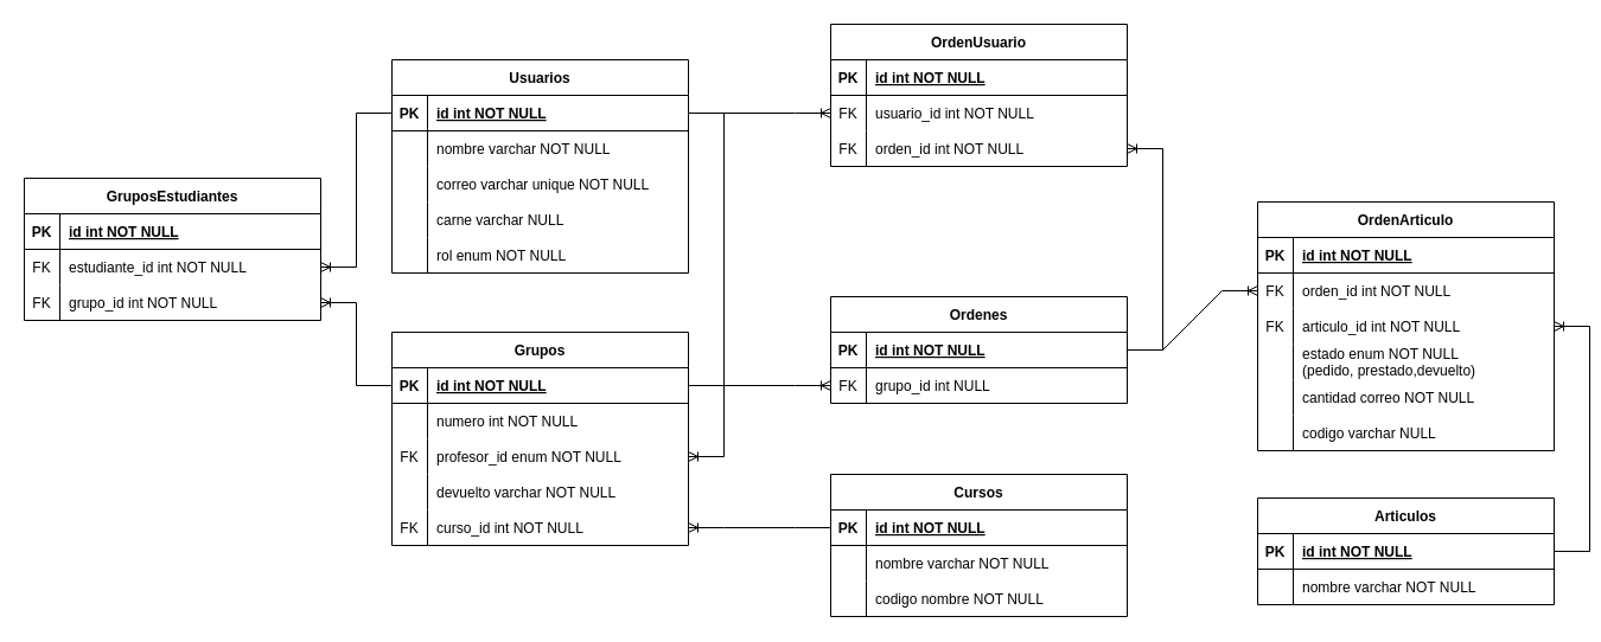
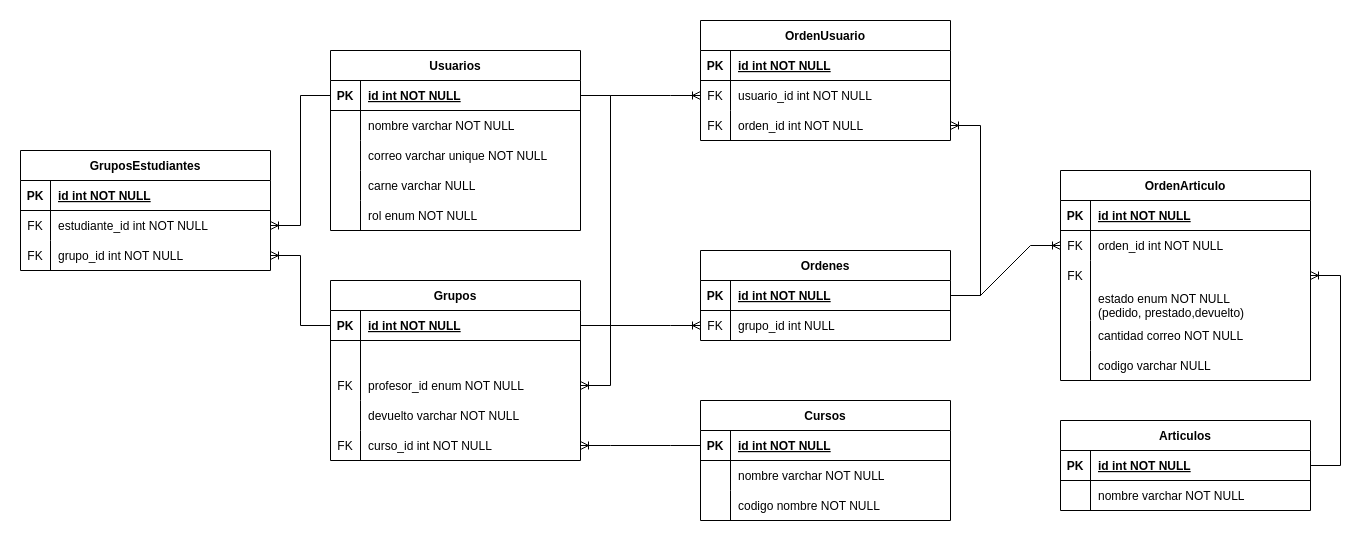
- <mxCell id="90" value="articulo_id int NOT NULL" style="shape=partialRectangle;overflow=hidden;connectable=0;fillColor=none;top=0;left=0;bottom=0;right=0;align=left;spacingLeft=6;" parent="88" vertex="1"><mxGeometry x="30" width="220" height="30" as="geometry"><mxRectangle width="220" height="30" as="alternateBounds" /></mxGeometry></mxCell>
- <mxCell id="41" value="numero int NOT NULL" style="shape=partialRectangle;overflow=hidden;connectable=0;fillColor=none;top=0;left=0;bottom=0;right=0;align=left;spacingLeft=6;" parent="39" vertex="1"><mxGeometry x="30" width="220" height="30" as="geometry"><mxRectangle width="220" height="30" as="alternateBounds" /></mxGeometry></mxCell>
